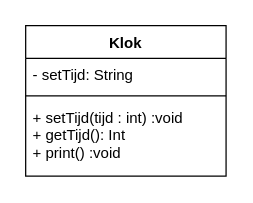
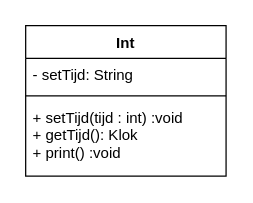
- <mxCell id="2" value="Klok" style="swimlane;fontStyle=1;align=center;verticalAlign=top;childLayout=stackLayout;horizontal=1;startSize=26;horizontalStack=0;resizeParent=1;resizeParentMax=0;resizeLast=0;collapsible=1;marginBottom=0;" parent="1" vertex="1"><mxGeometry x="20" y="20" width="160" height="120" as="geometry" /></mxCell>
+ <mxCell id="2" value="Int" style="swimlane;fontStyle=1;align=center;verticalAlign=top;childLayout=stackLayout;horizontal=1;startSize=26;horizontalStack=0;resizeParent=1;resizeParentMax=0;resizeLast=0;collapsible=1;marginBottom=0;" parent="1" vertex="1"><mxGeometry x="20" y="20" width="160" height="120" as="geometry" /></mxCell>
- <mxCell id="5" value="+ setTijd(tijd : int) :void&#10;+ getTijd(): Int&#10;+ print() :void" style="text;strokeColor=none;fillColor=none;align=left;verticalAlign=top;spacingLeft=4;spacingRight=4;overflow=hidden;rotatable=0;points=[[0,0.5],[1,0.5]];portConstraint=eastwest;" parent="2" vertex="1"><mxGeometry y="60" width="160" height="60" as="geometry" /></mxCell>
+ <mxCell id="5" value="+ setTijd(tijd : int) :void&#10;+ getTijd(): Klok&#10;+ print() :void" style="text;strokeColor=none;fillColor=none;align=left;verticalAlign=top;spacingLeft=4;spacingRight=4;overflow=hidden;rotatable=0;points=[[0,0.5],[1,0.5]];portConstraint=eastwest;" parent="2" vertex="1"><mxGeometry y="60" width="160" height="60" as="geometry" /></mxCell>
